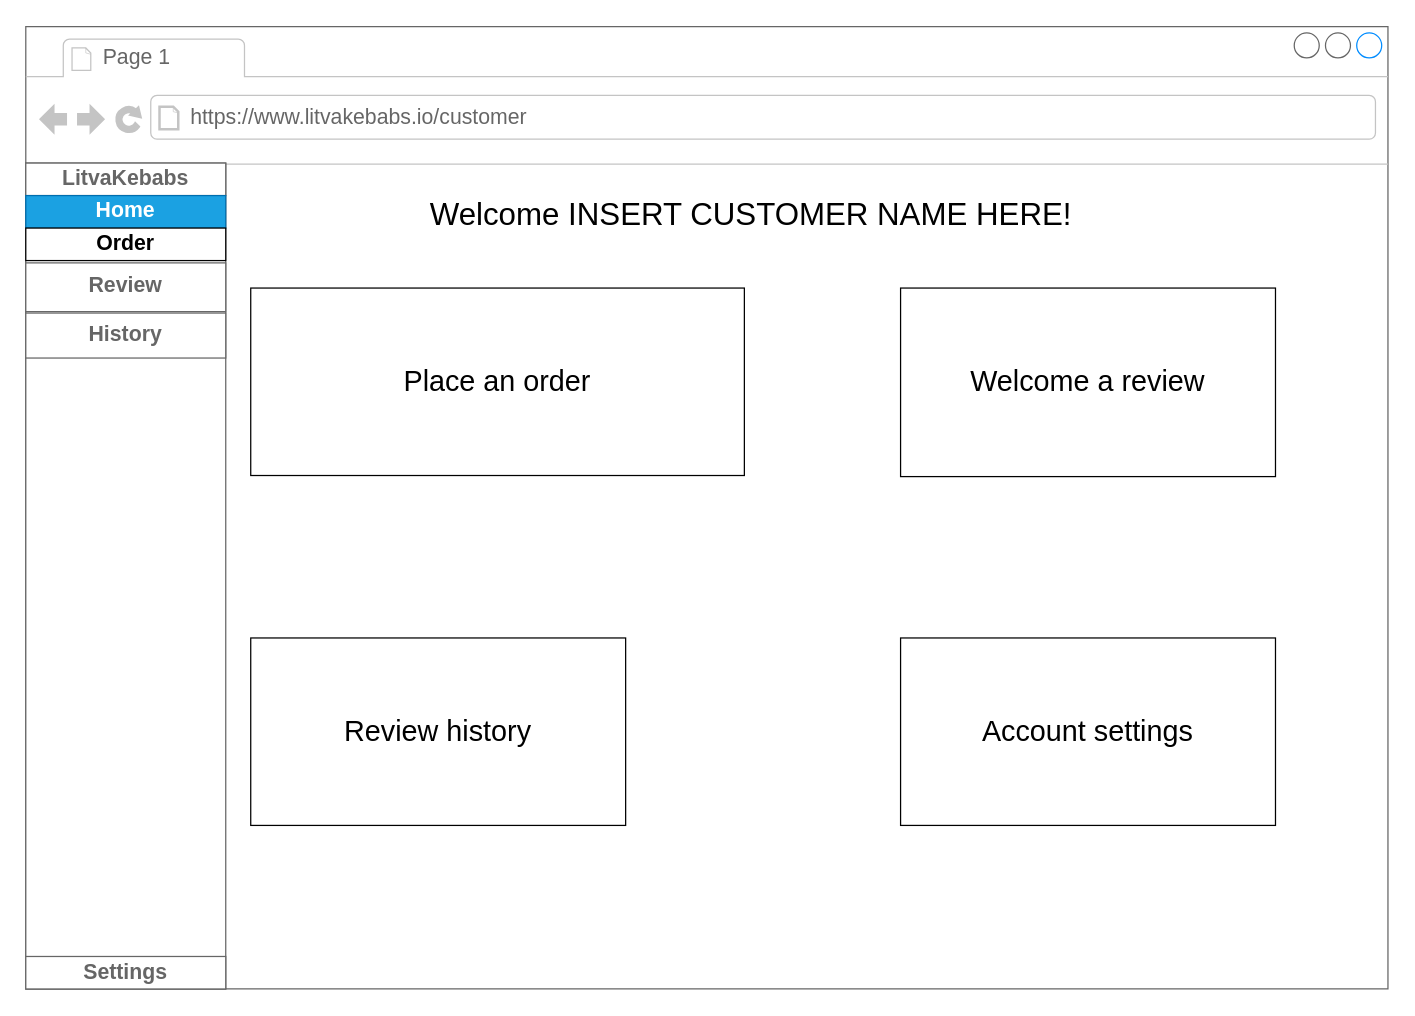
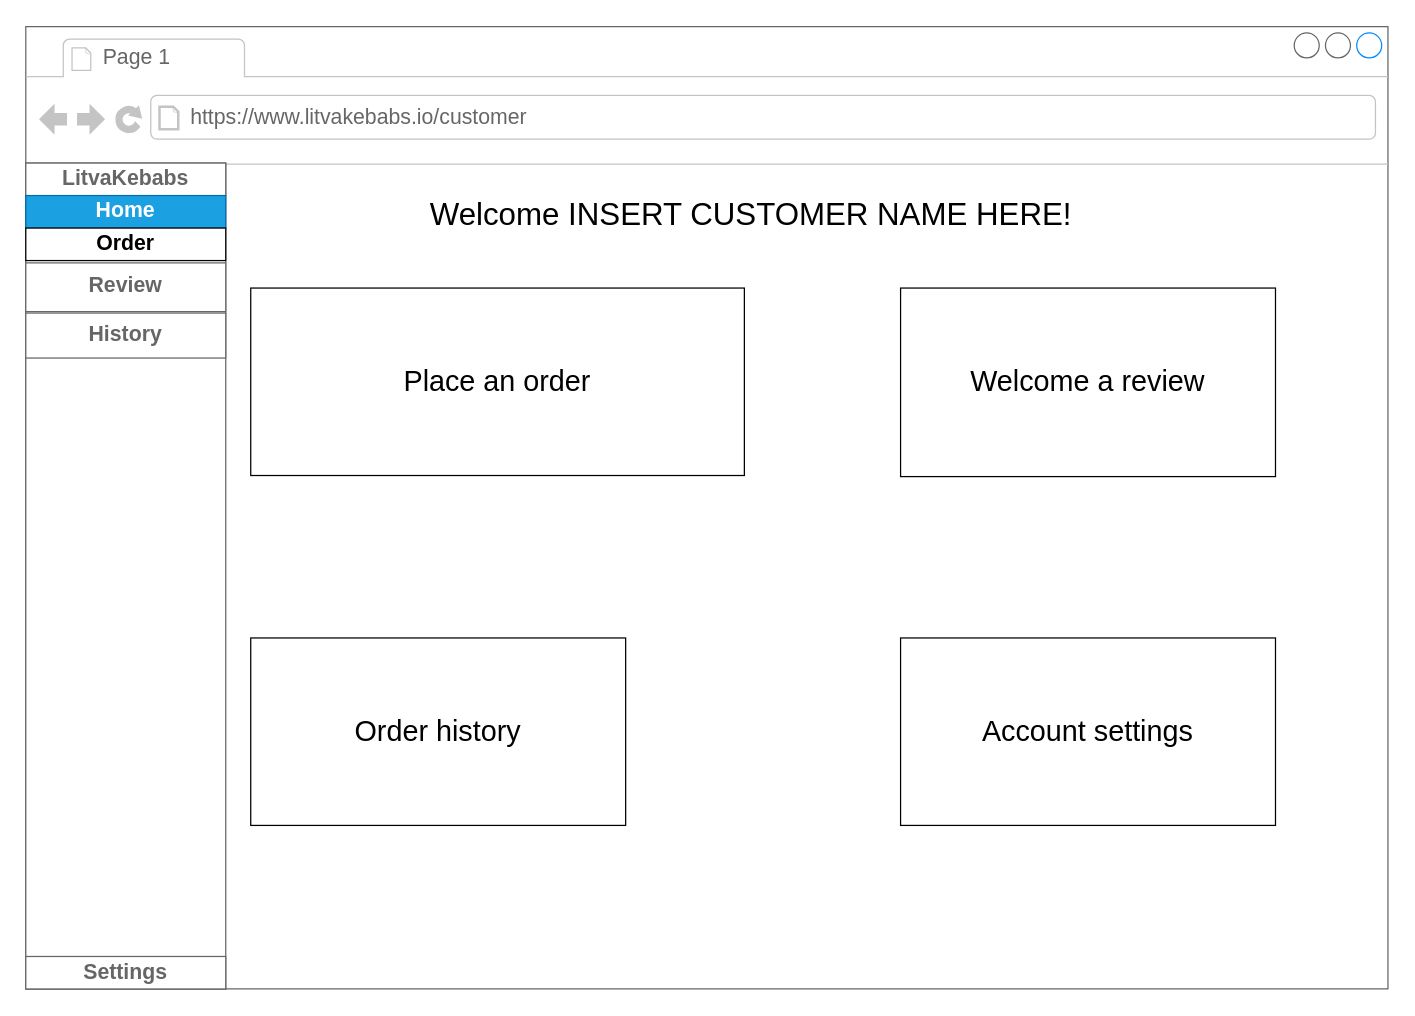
- <mxCell id="15" value="&lt;font style=&quot;font-size: 23px;&quot;&gt;Review history&lt;/font&gt;" style="rounded=0;whiteSpace=wrap;html=1;" vertex="1" parent="2"><mxGeometry x="180" y="489.13" width="300" height="150" as="geometry" /></mxCell>
+ <mxCell id="15" value="&lt;font style=&quot;font-size: 23px;&quot;&gt;Order history&lt;/font&gt;" style="rounded=0;whiteSpace=wrap;html=1;" vertex="1" parent="2"><mxGeometry x="180" y="489.13" width="300" height="150" as="geometry" /></mxCell>
